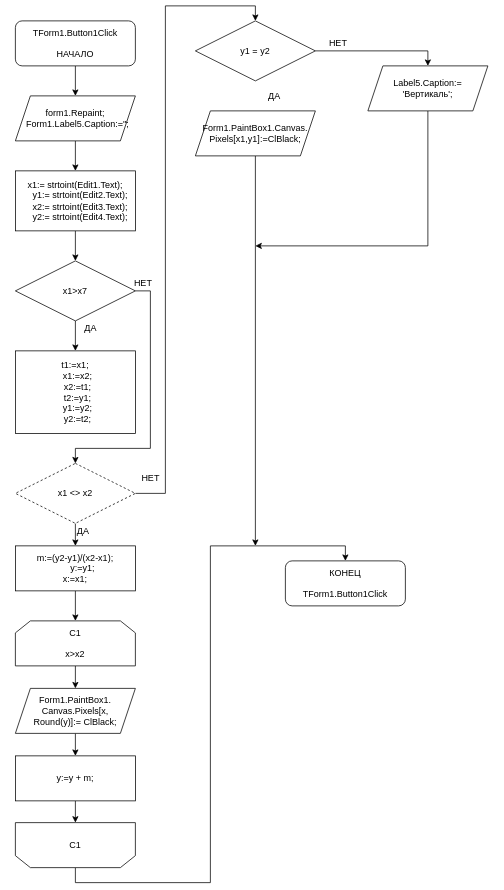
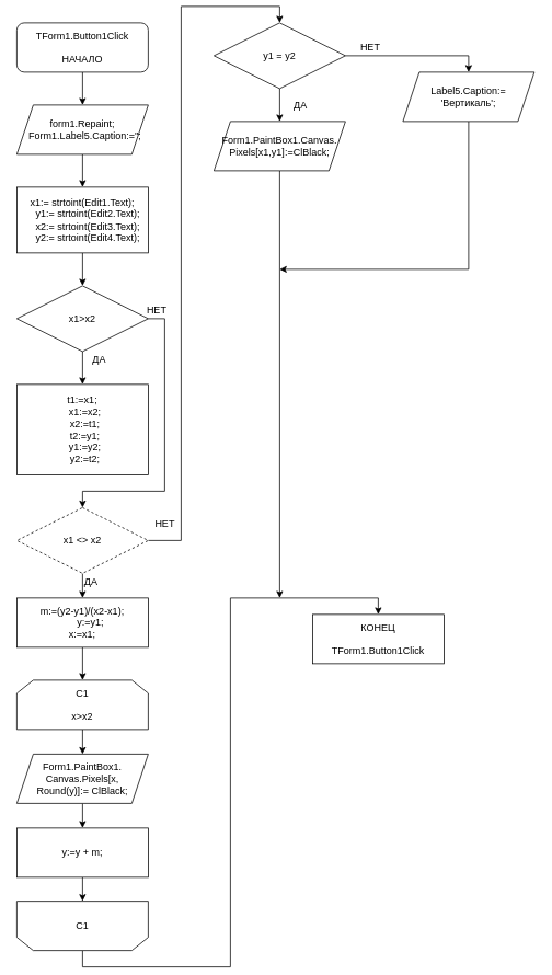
+ <mxCell id="28" style="edgeStyle=orthogonalEdgeStyle;rounded=0;orthogonalLoop=1;jettySize=auto;html=1;exitX=0.5;exitY=1;exitDx=0;exitDy=0;entryX=0.5;entryY=0;entryDx=0;entryDy=0;" edge="1" parent="1" source="30" target="33"><mxGeometry relative="1" as="geometry" /></mxCell>
- <mxCell id="10" value="x1&gt;x7" style="rhombus;whiteSpace=wrap;html=1;" vertex="1" parent="1"><mxGeometry x="20" y="340" width="160" height="80" as="geometry" /></mxCell>
+ <mxCell id="10" value="x1&gt;x2" style="rhombus;whiteSpace=wrap;html=1;" vertex="1" parent="1"><mxGeometry x="20" y="340" width="160" height="80" as="geometry" /></mxCell>
- <mxCell id="38" value="КОНЕЦ&lt;br&gt;&lt;br&gt;TForm1.Button1Click" style="rounded=1;whiteSpace=wrap;html=1;" vertex="1" parent="1"><mxGeometry x="380" y="740" width="160" height="60" as="geometry" /></mxCell>
+ <mxCell id="38" value="КОНЕЦ&lt;br&gt;&lt;br&gt;TForm1.Button1Click" style="whiteSpace=wrap;html=1;rounded=0;" vertex="1" parent="1"><mxGeometry x="380" y="740" width="160" height="60" as="geometry" /></mxCell>
